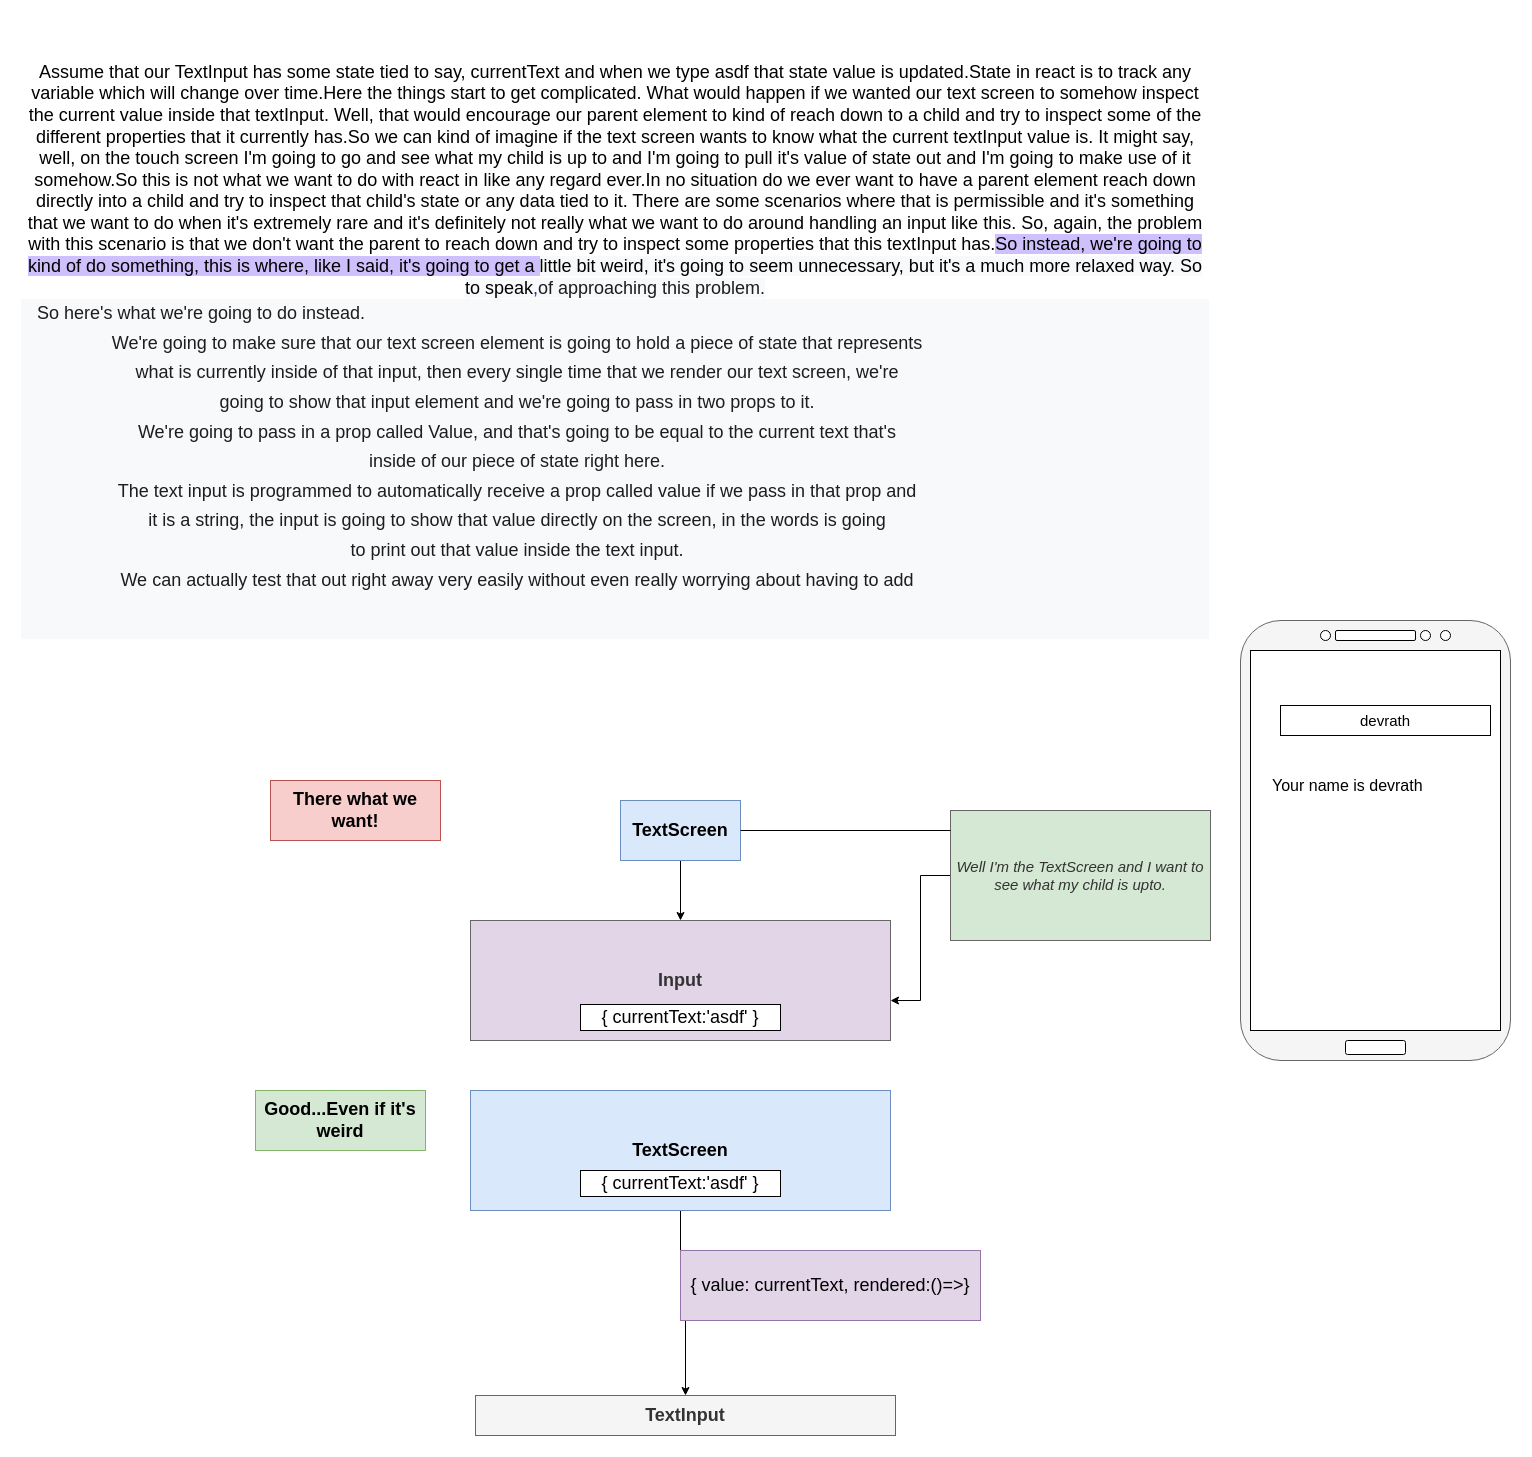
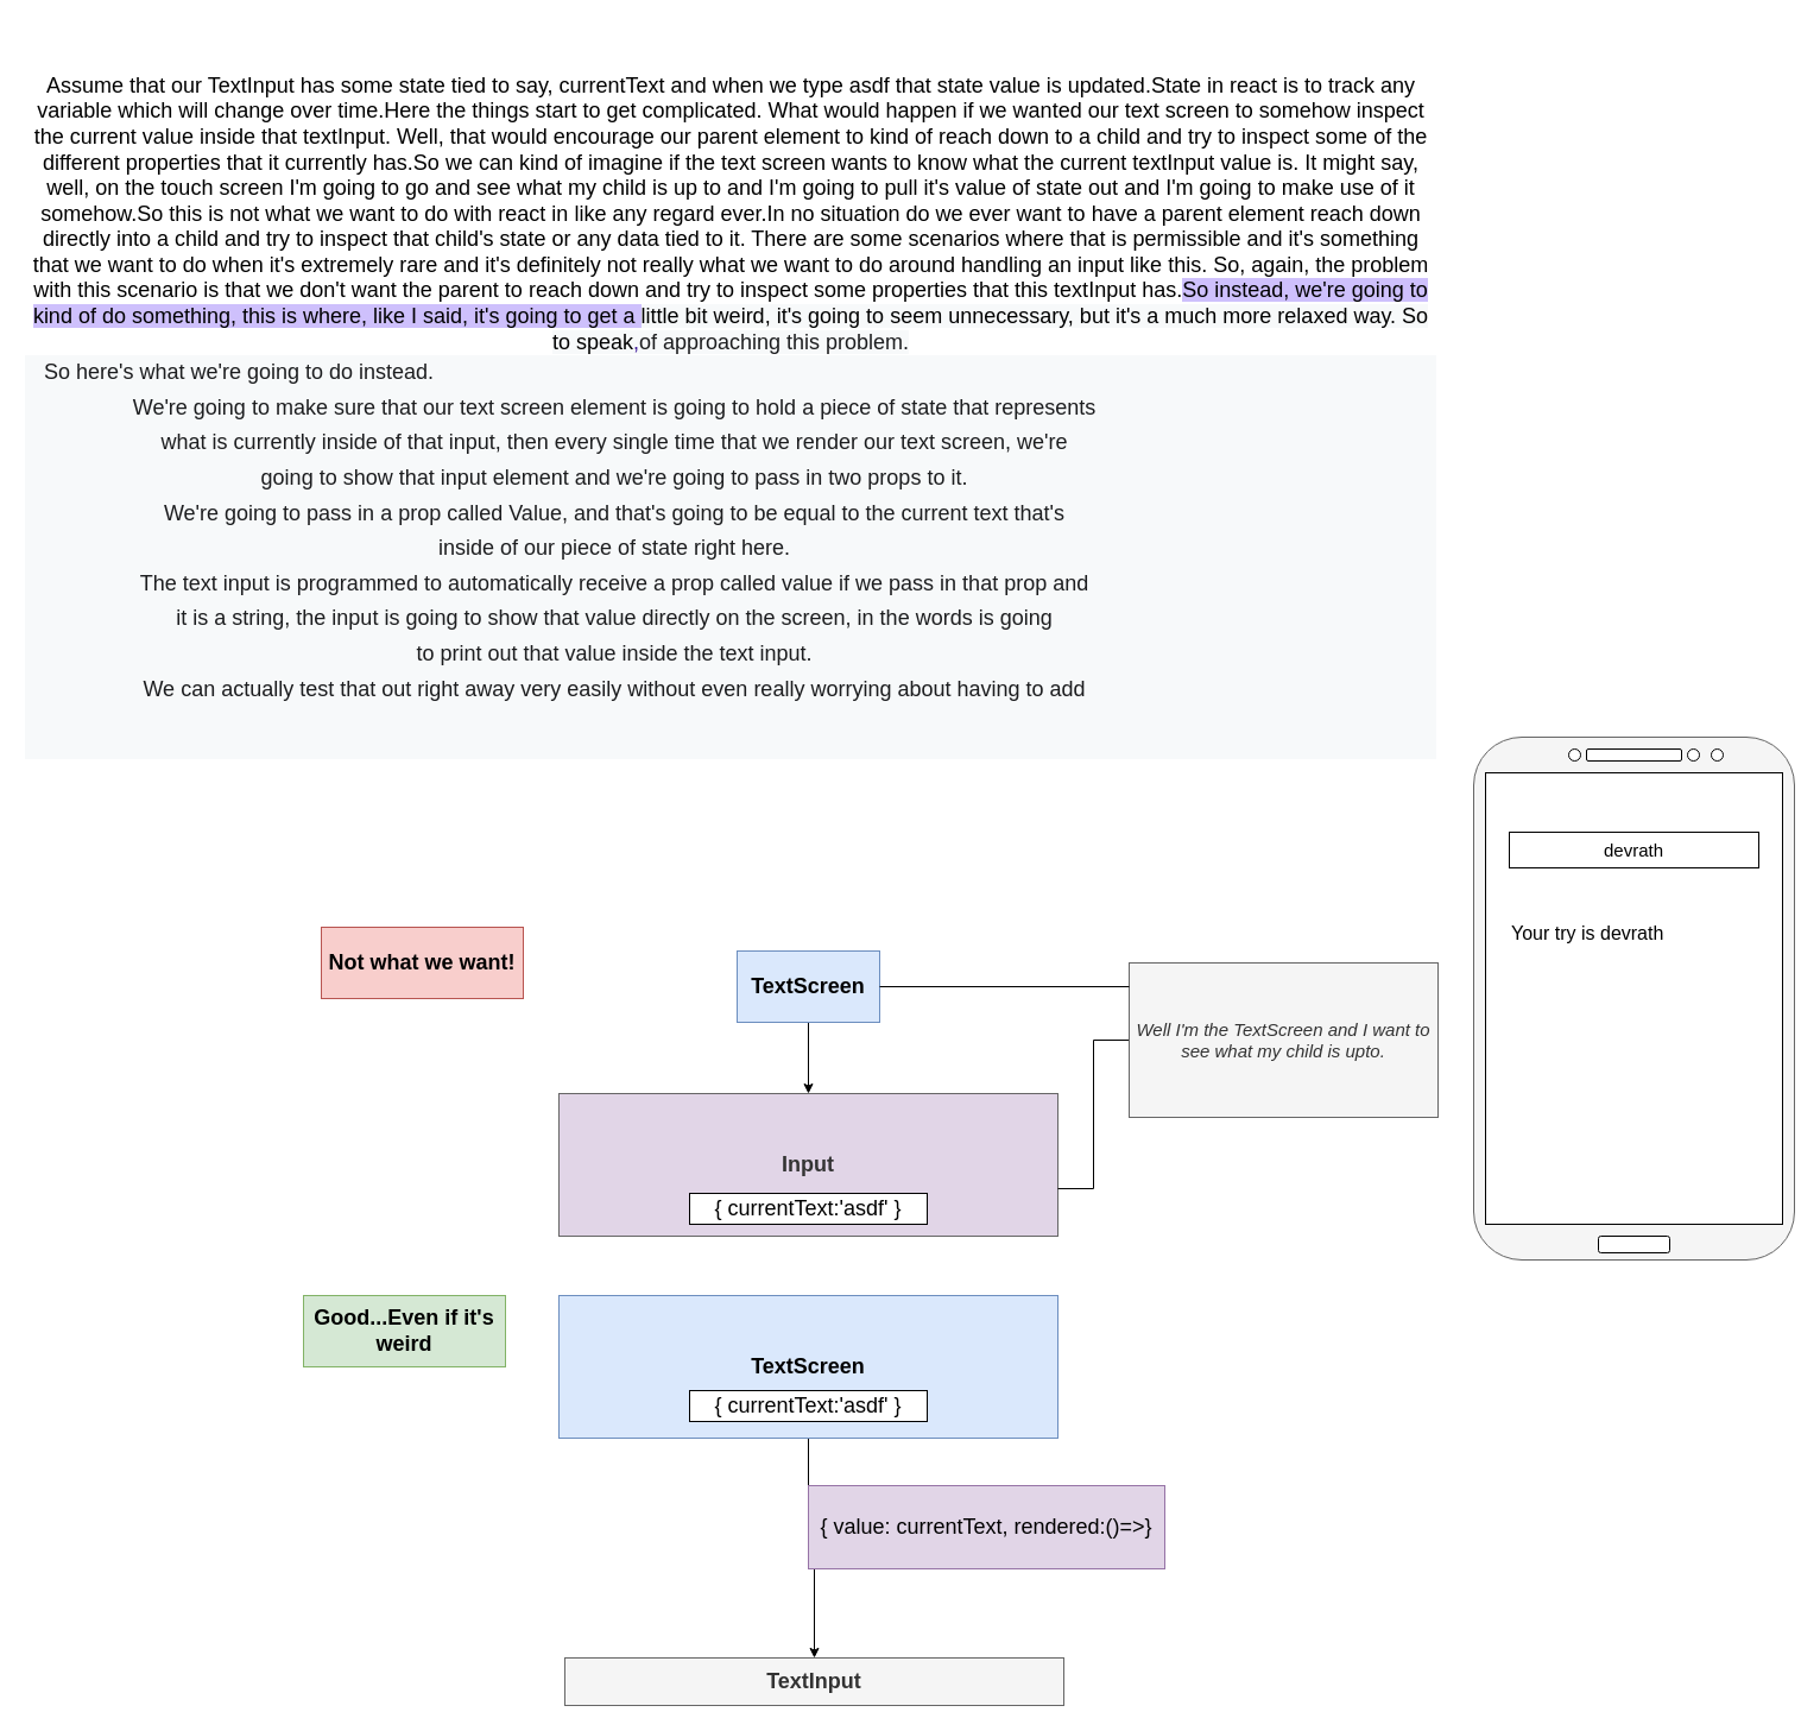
- <mxCell id="9" value="devrath" style="rounded=0;whiteSpace=wrap;html=1;fontSize=15;" vertex="1" parent="1"><mxGeometry x="1280" y="705" width="210" height="30" as="geometry" /></mxCell>
+ <mxCell id="9" value="devrath" style="rounded=0;whiteSpace=wrap;html=1;fontSize=15;" vertex="1" parent="1"><mxGeometry x="1270" y="700" width="210" height="30" as="geometry" /></mxCell>
- <mxCell id="10" value="&lt;font style=&quot;font-size: 16px&quot;&gt;Your name is devrath&lt;/font&gt;" style="text;html=1;strokeColor=none;fillColor=none;align=left;verticalAlign=middle;whiteSpace=wrap;rounded=0;fontSize=16;" vertex="1" parent="1"><mxGeometry x="1270" y="770" width="210" height="30" as="geometry" /></mxCell>
+ <mxCell id="10" value="&lt;font style=&quot;font-size: 16px&quot;&gt;Your try is devrath&lt;/font&gt;" style="text;html=1;strokeColor=none;fillColor=none;align=left;verticalAlign=middle;whiteSpace=wrap;rounded=0;fontSize=16;" vertex="1" parent="1"><mxGeometry x="1270" y="770" width="210" height="30" as="geometry" /></mxCell>
- <mxCell id="19" value="&lt;b&gt;&lt;font style=&quot;font-size: 18px&quot;&gt;There what we want!&lt;/font&gt;&lt;/b&gt;" style="rounded=0;whiteSpace=wrap;html=1;fontSize=15;fillColor=#f8cecc;strokeColor=#b85450;" vertex="1" parent="1"><mxGeometry x="270" y="780" width="170" height="60" as="geometry" /></mxCell>
+ <mxCell id="19" value="&lt;b&gt;&lt;font style=&quot;font-size: 18px&quot;&gt;Not what we want!&lt;/font&gt;&lt;/b&gt;" style="rounded=0;whiteSpace=wrap;html=1;fontSize=15;fillColor=#f8cecc;strokeColor=#b85450;" vertex="1" parent="1"><mxGeometry x="270" y="780" width="170" height="60" as="geometry" /></mxCell>
- <mxCell id="17" value="&lt;i&gt;Well I'm the TextScreen and I want to see what my child is upto.&lt;/i&gt;" style="rounded=0;whiteSpace=wrap;html=1;fontSize=15;fillColor=#d5e8d4;fontColor=#333333;strokeColor=#666666;" vertex="1" parent="1"><mxGeometry x="950" y="810" width="260" height="130" as="geometry" /></mxCell>
+ <mxCell id="17" value="&lt;i&gt;Well I'm the TextScreen and I want to see what my child is upto.&lt;/i&gt;" style="rounded=0;whiteSpace=wrap;html=1;fontSize=15;fillColor=#f5f5f5;fontColor=#333333;strokeColor=#666666;" vertex="1" parent="1"><mxGeometry x="950" y="810" width="260" height="130" as="geometry" /></mxCell>
- <mxCell id="16" style="edgeStyle=orthogonalEdgeStyle;rounded=0;orthogonalLoop=1;jettySize=auto;html=1;entryX=1;entryY=0.667;entryDx=0;entryDy=0;entryPerimeter=0;fontSize=15;" edge="1" parent="1" source="17" target="13"><mxGeometry relative="1" as="geometry" /></mxCell>
+ <mxCell id="16" style="edgeStyle=orthogonalEdgeStyle;rounded=0;orthogonalLoop=1;jettySize=auto;html=1;entryX=1;entryY=0.667;entryDx=0;entryDy=0;entryPerimeter=0;fontSize=15;endArrow=none;" edge="1" parent="1" source="17" target="13"><mxGeometry relative="1" as="geometry" /></mxCell>
